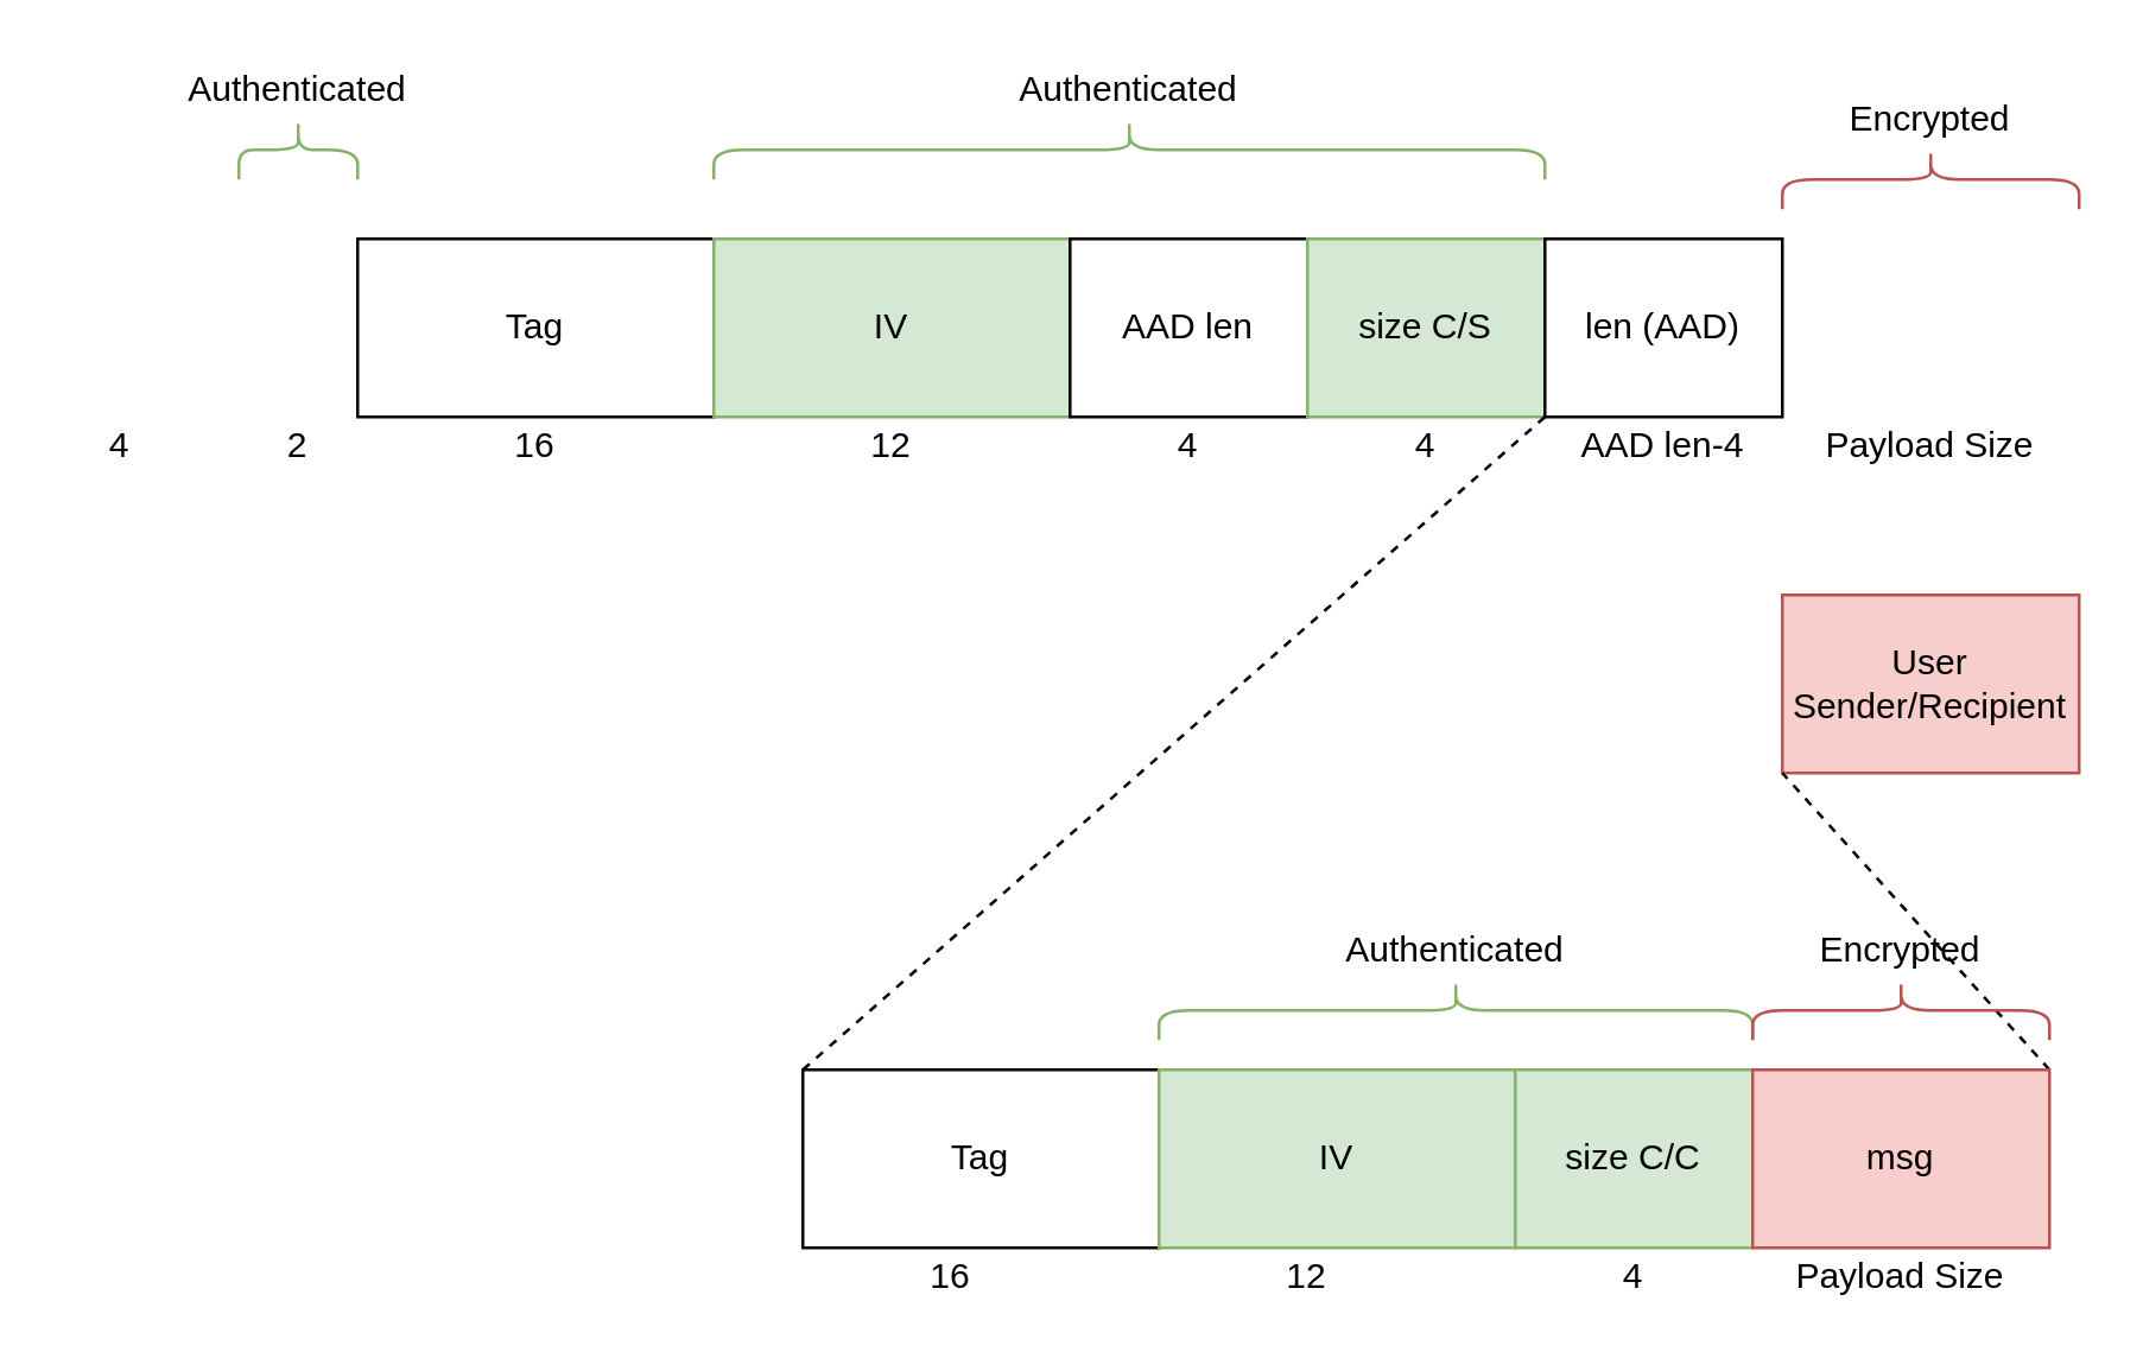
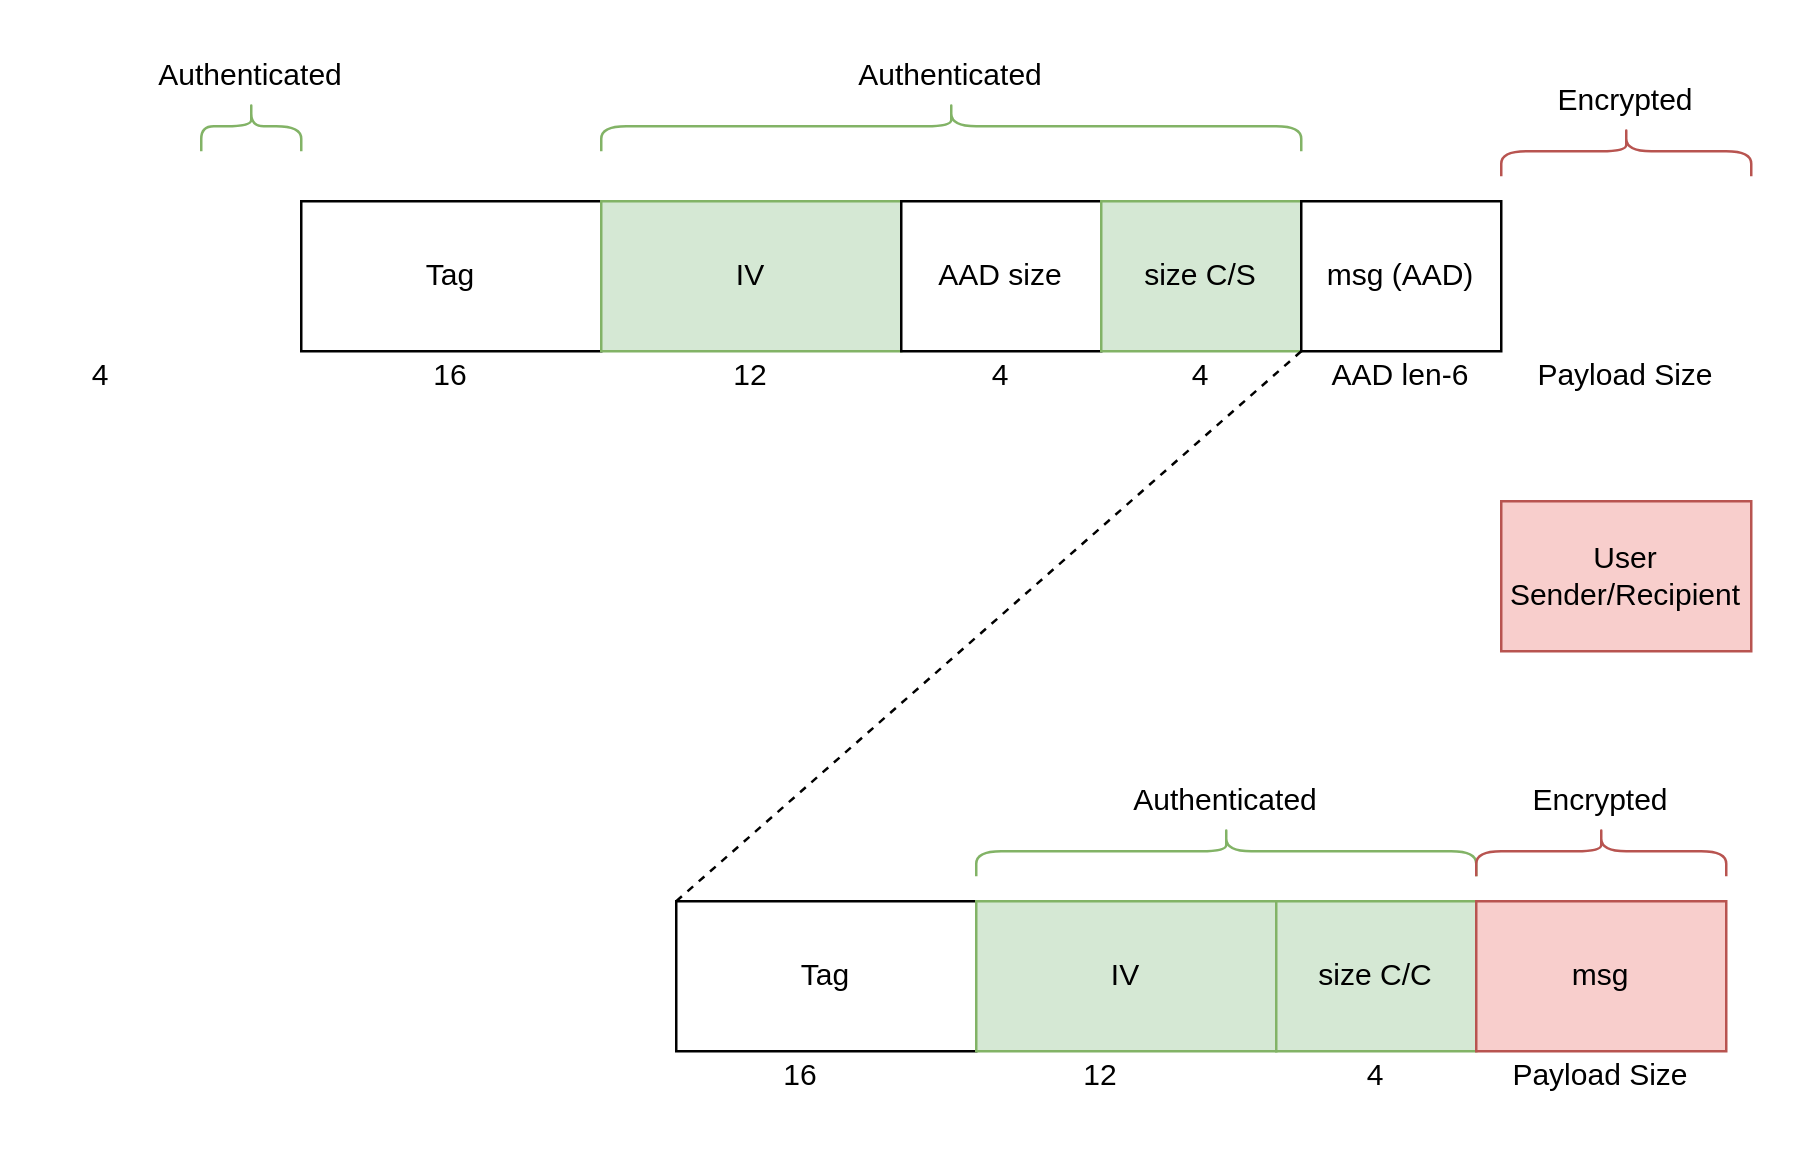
- <mxCell id="8" value="AAD len" style="rounded=0;whiteSpace=wrap;html=1;" vertex="1" parent="1"><mxGeometry x="360" y="80" width="80" height="60" as="geometry" /></mxCell>
+ <mxCell id="8" value="AAD size" style="rounded=0;whiteSpace=wrap;html=1;" vertex="1" parent="1"><mxGeometry x="360" y="80" width="80" height="60" as="geometry" /></mxCell>
- <mxCell id="11" value="len (AAD)" style="rounded=0;whiteSpace=wrap;html=1;" vertex="1" parent="1"><mxGeometry x="520" y="80" width="80" height="60" as="geometry" /></mxCell>
+ <mxCell id="11" value="msg (AAD)" style="rounded=0;whiteSpace=wrap;html=1;" vertex="1" parent="1"><mxGeometry x="520" y="80" width="80" height="60" as="geometry" /></mxCell>
- <mxCell id="5" value="2" style="text;html=1;strokeColor=none;fillColor=none;align=center;verticalAlign=middle;whiteSpace=wrap;rounded=0;" vertex="1" parent="1"><mxGeometry x="80" y="140" width="40" height="20" as="geometry" /></mxCell>
- <mxCell id="12" value="AAD len-4" style="text;html=1;strokeColor=none;fillColor=none;align=center;verticalAlign=middle;whiteSpace=wrap;rounded=0;" vertex="1" parent="1"><mxGeometry x="525" y="140" width="70" height="20" as="geometry" /></mxCell>
+ <mxCell id="12" value="AAD len-6" style="text;html=1;strokeColor=none;fillColor=none;align=center;verticalAlign=middle;whiteSpace=wrap;rounded=0;" vertex="1" parent="1"><mxGeometry x="525" y="140" width="70" height="20" as="geometry" /></mxCell>
- <mxCell id="16" value="" style="endArrow=none;dashed=1;html=1;entryX=0;entryY=1;entryDx=0;entryDy=0;exitX=1;exitY=0;exitDx=0;exitDy=0;" edge="1" parent="1" source="20" target="14"><mxGeometry width="50" height="50" relative="1" as="geometry"><mxPoint x="650" y="240" as="sourcePoint" /><mxPoint x="535" y="150" as="targetPoint" /></mxGeometry></mxCell>
